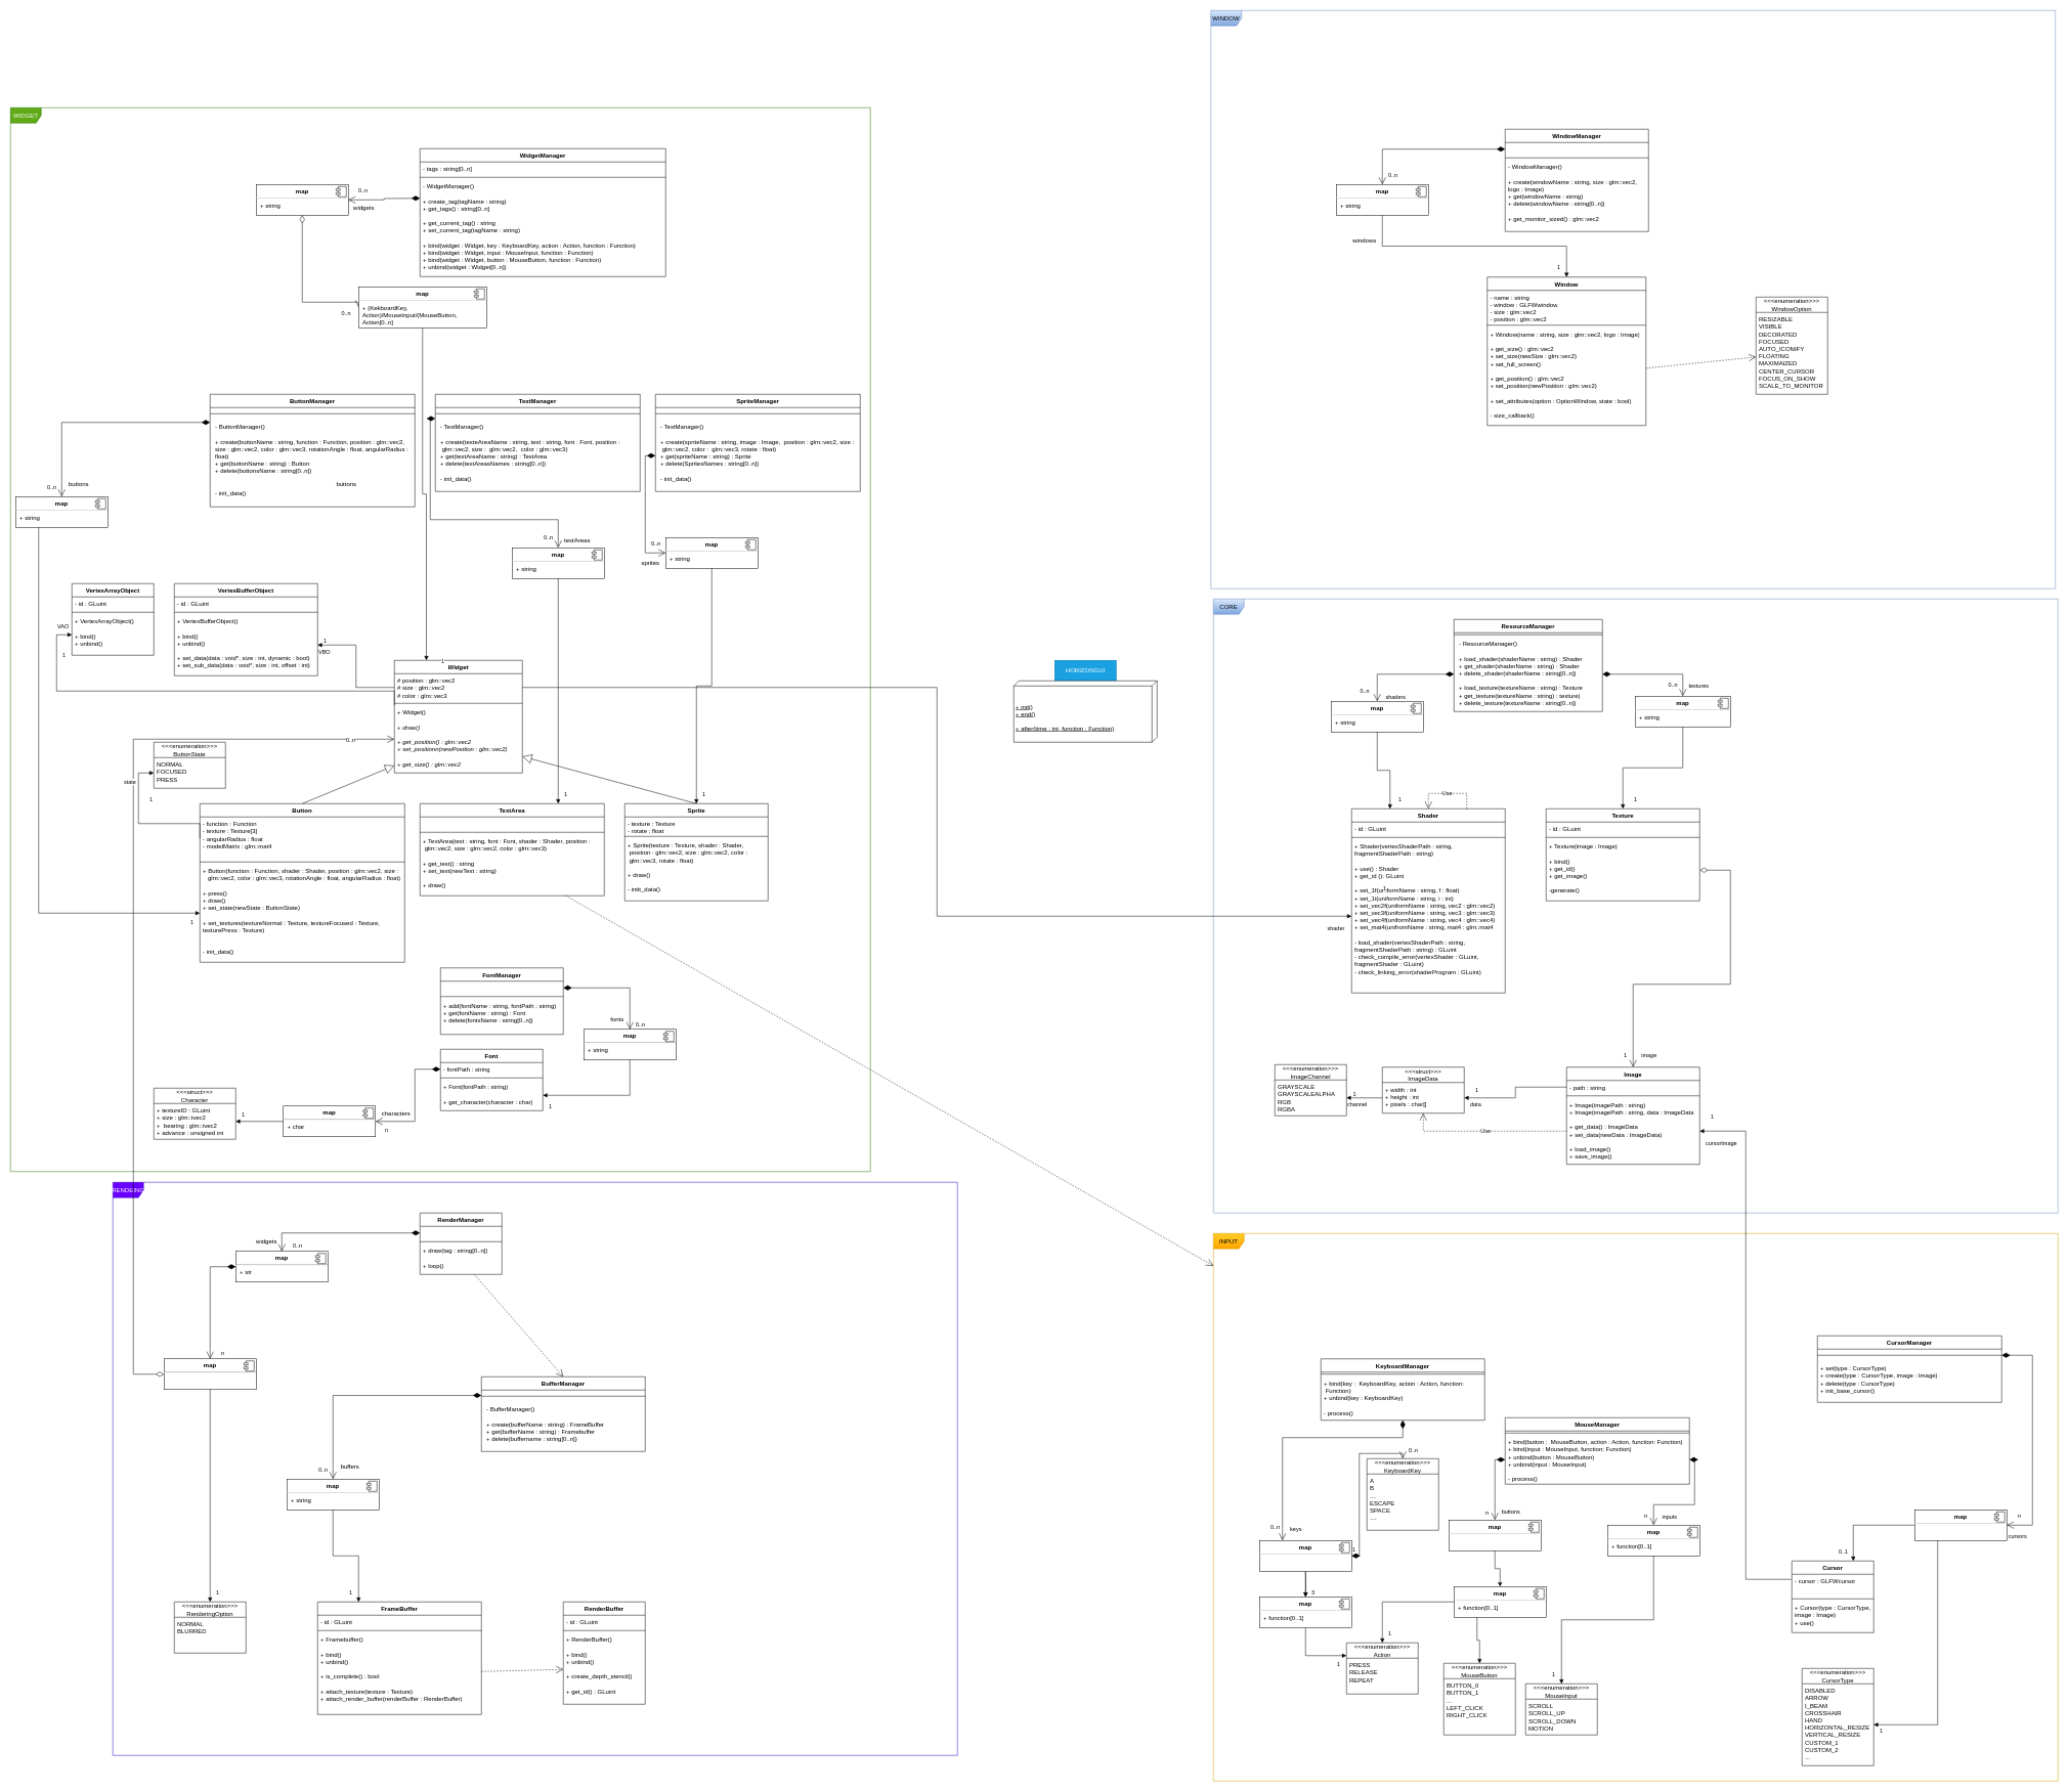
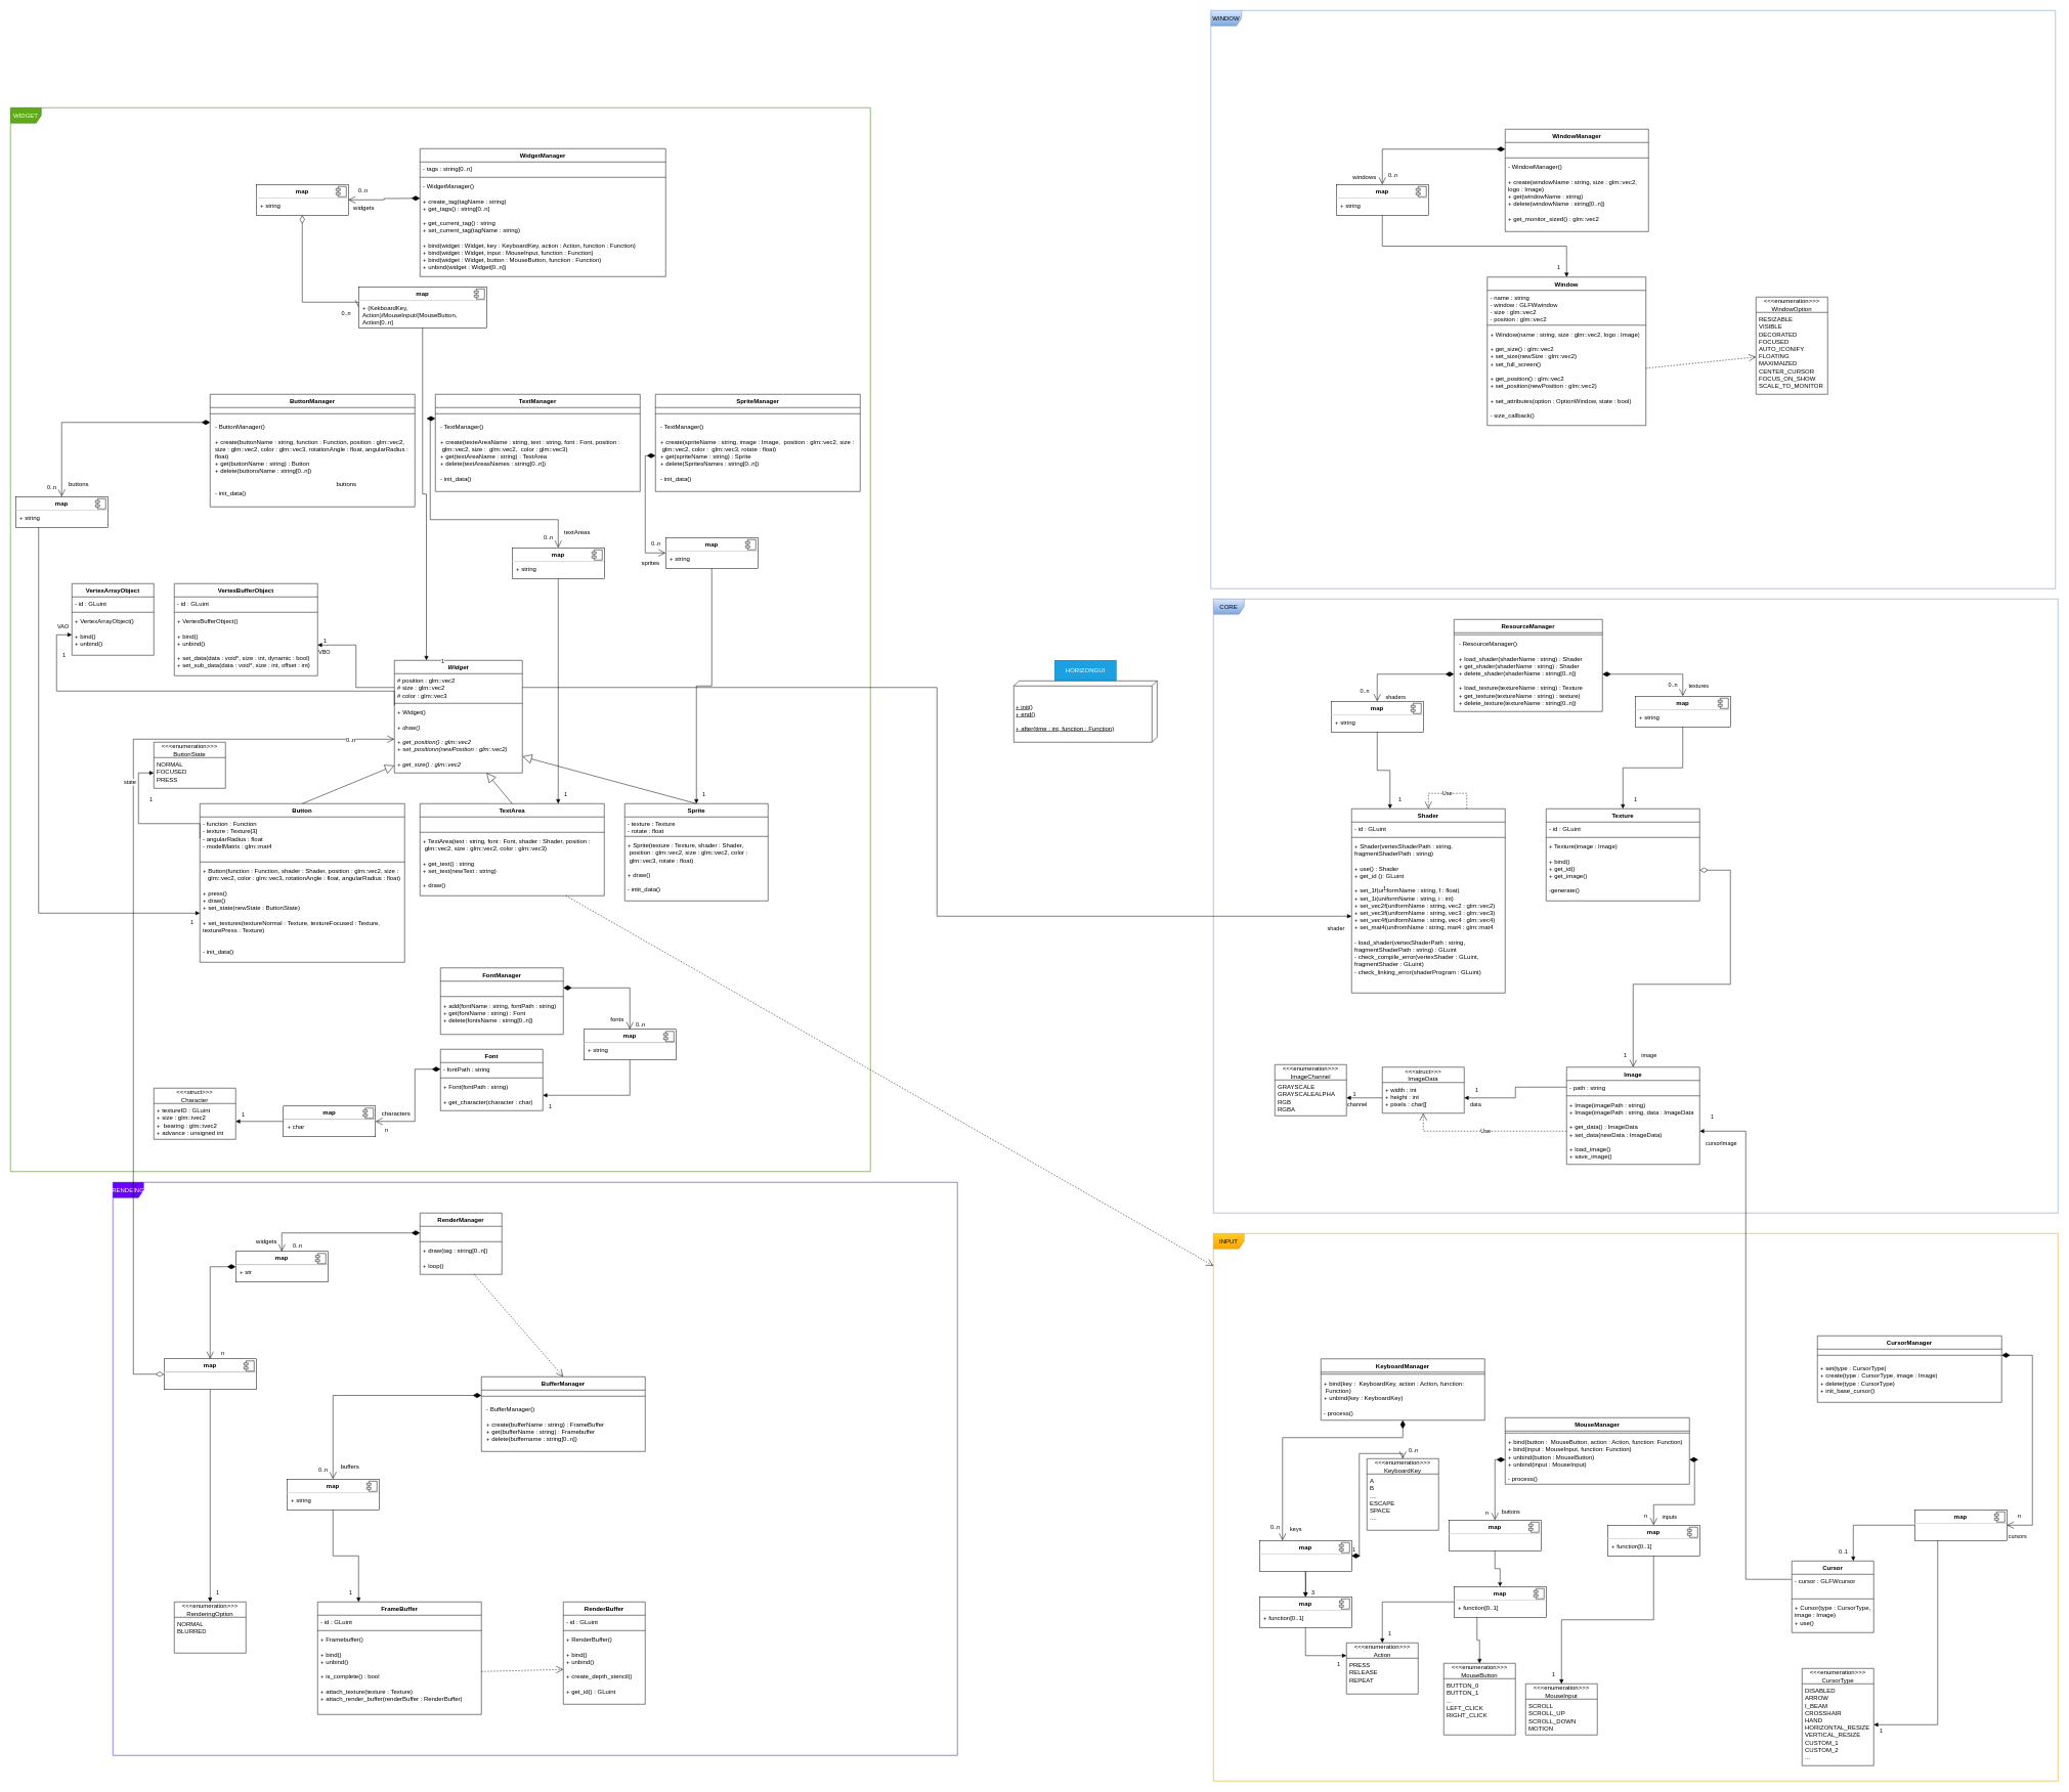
- <mxCell id="258" value="windows" style="text;html=1;align=center;verticalAlign=middle;resizable=0;points=[];autosize=1;strokeColor=none;fillColor=none;" vertex="1" parent="1"><mxGeometry x="2630" y="455" width="70" height="30" as="geometry" /></mxCell>
+ <mxCell id="258" value="windows" style="text;html=1;align=center;verticalAlign=middle;resizable=0;points=[];autosize=1;strokeColor=none;fillColor=none;" vertex="1" parent="1"><mxGeometry x="2630" y="330" width="70" height="30" as="geometry" /></mxCell>
- <mxCell id="212" value="textAreas" style="text;html=1;align=center;verticalAlign=middle;resizable=0;points=[];autosize=1;strokeColor=none;fillColor=none;" parent="1" vertex="1"><mxGeometry x="1092" y="1040" width="70" height="30" as="geometry" /></mxCell>
+ <mxCell id="212" value="textAreas" style="text;html=1;align=center;verticalAlign=middle;resizable=0;points=[];autosize=1;strokeColor=none;fillColor=none;" parent="1" vertex="1"><mxGeometry x="1092" y="1025" width="70" height="30" as="geometry" /></mxCell>
+ <mxCell id="151" value="" style="endArrow=block;endSize=16;endFill=0;html=1;rounded=0;exitX=0.5;exitY=0;exitDx=0;exitDy=0;" parent="1" source="147" target="122" edge="1"><mxGeometry x="-0.375" y="-80" width="160" relative="1" as="geometry"><mxPoint x="600" y="1580" as="sourcePoint" /><mxPoint x="780" y="1494" as="targetPoint" /><mxPoint x="-1" as="offset" /></mxGeometry></mxCell>
